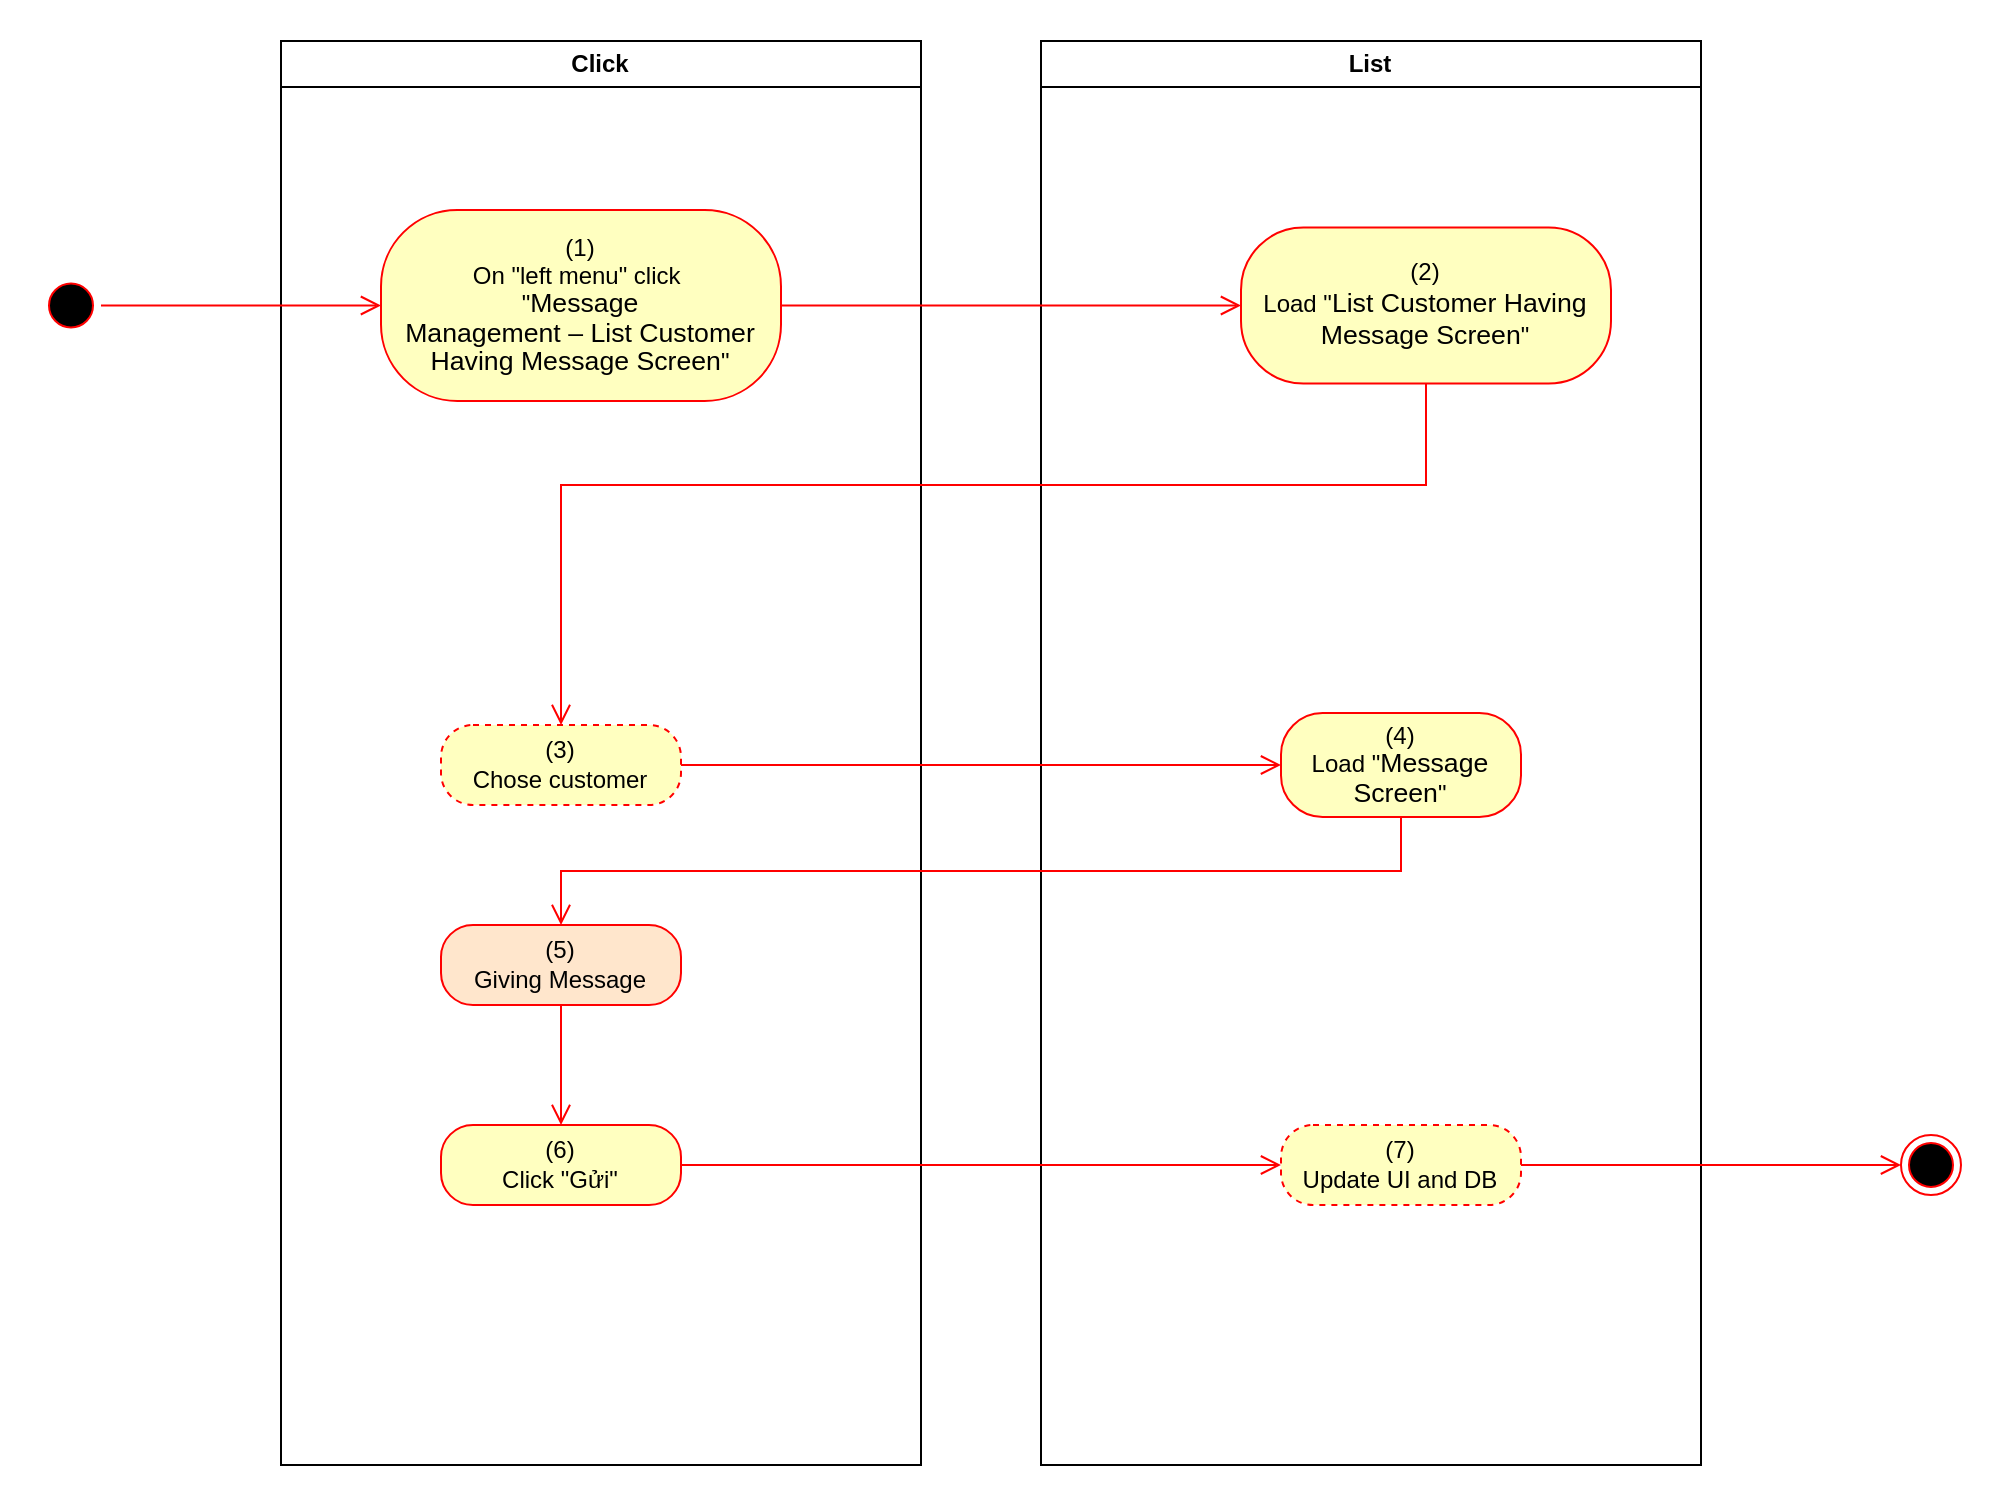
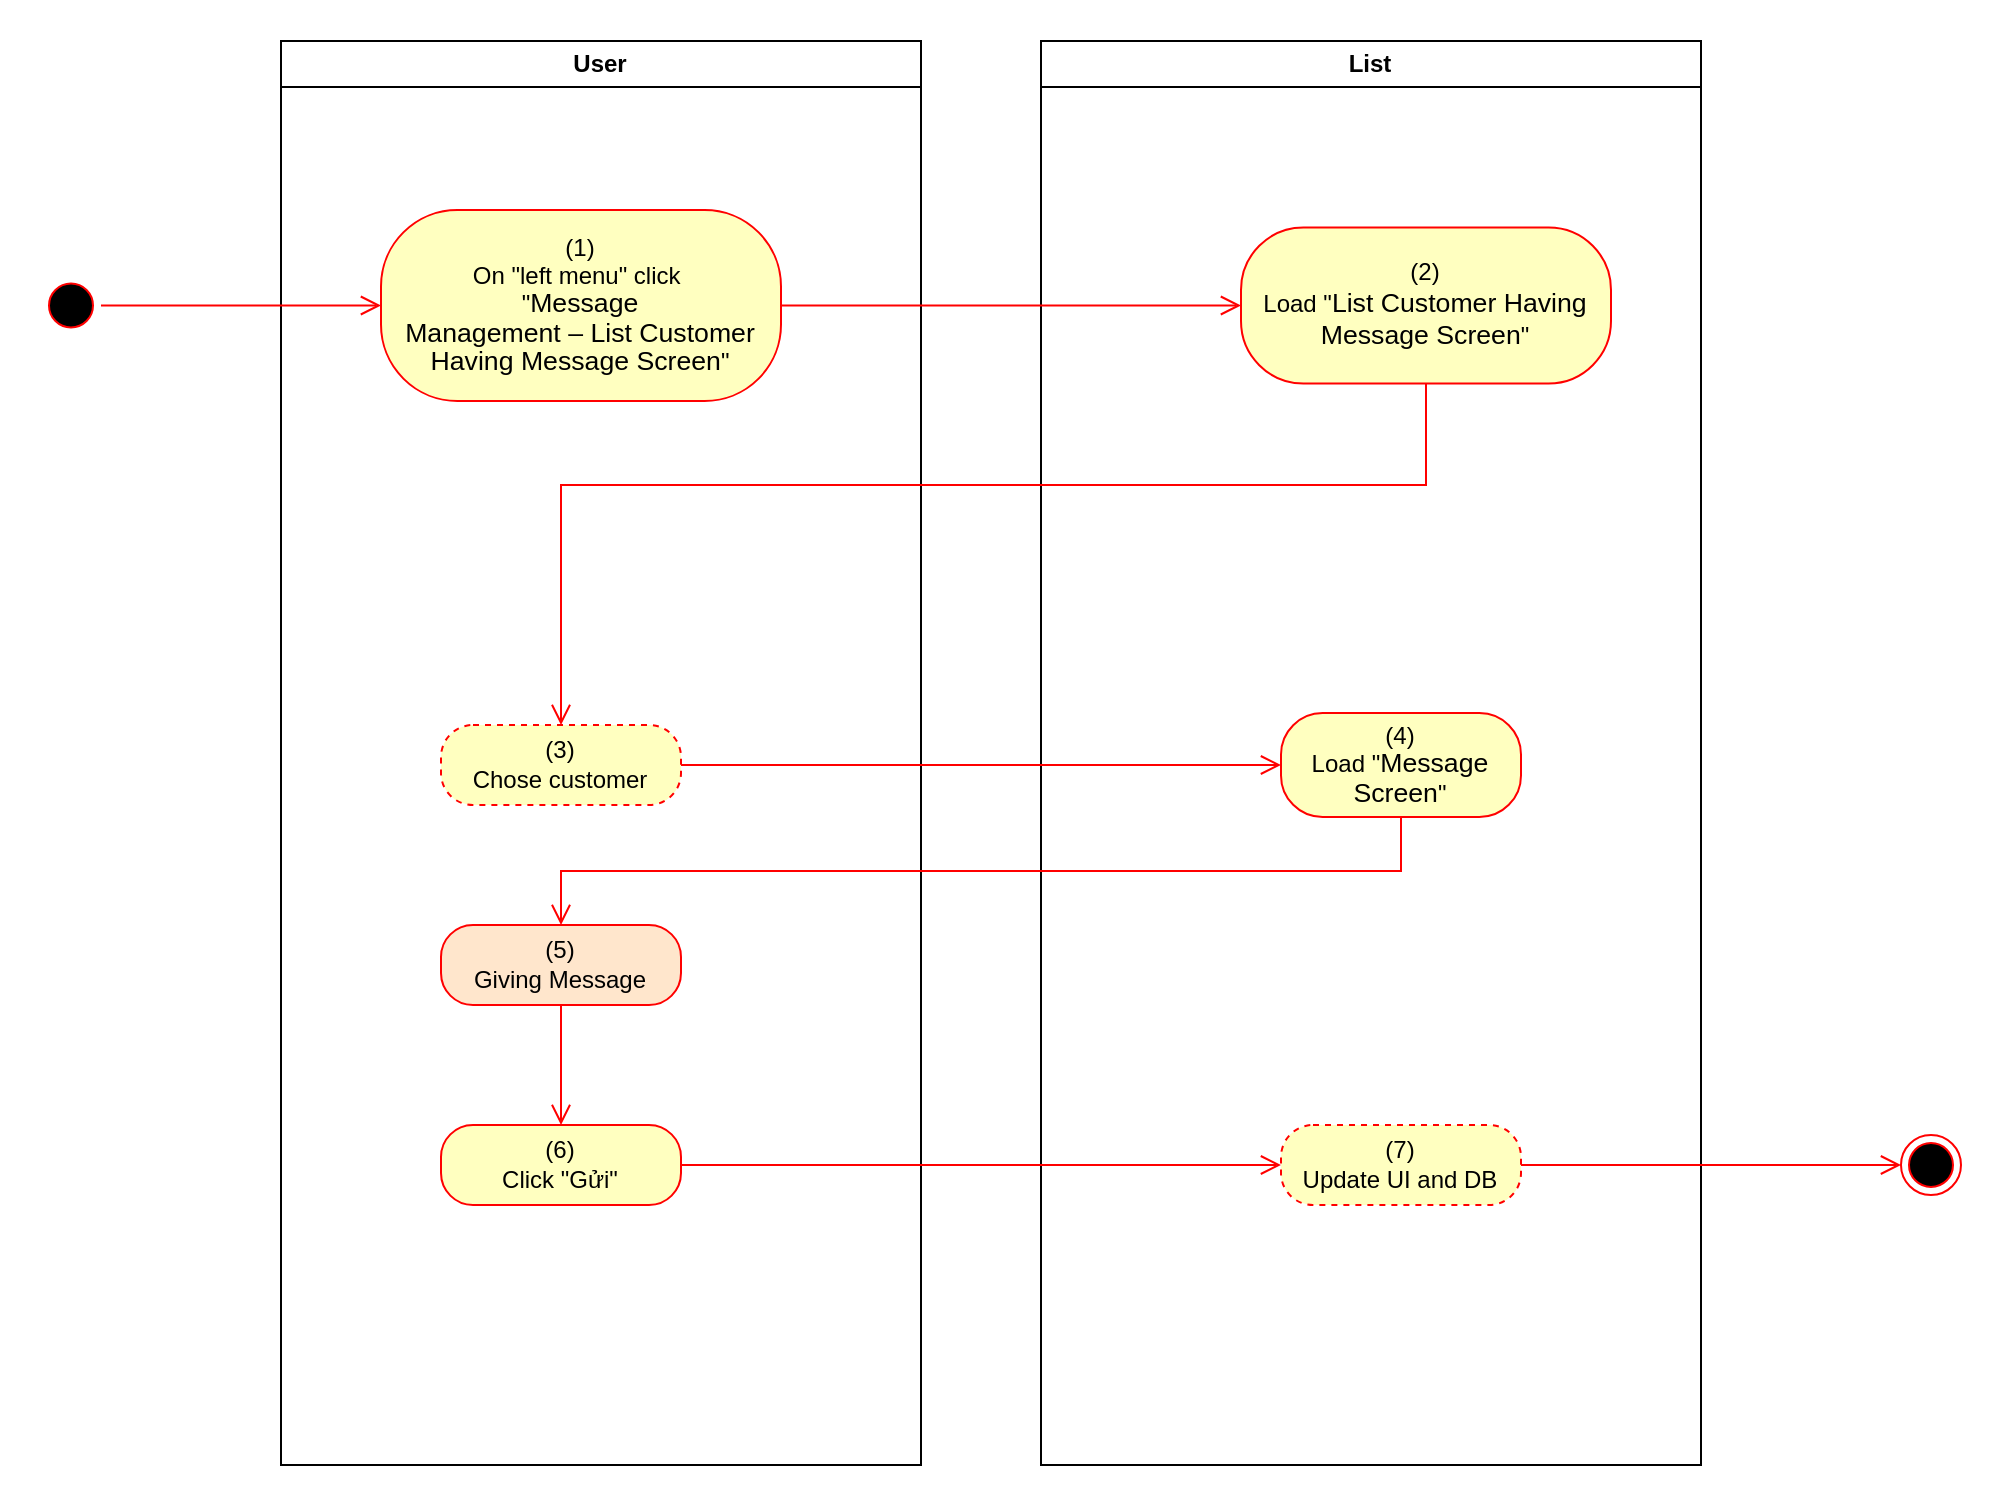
- <mxCell id="2" value="Click" style="swimlane;whiteSpace=wrap" parent="1" vertex="1"><mxGeometry x="140" y="20" width="320" height="712" as="geometry"><mxRectangle x="120" y="128" width="60" height="23" as="alternateBounds" /></mxGeometry></mxCell>
+ <mxCell id="2" value="User" style="swimlane;whiteSpace=wrap" parent="1" vertex="1"><mxGeometry x="140" y="20" width="320" height="712" as="geometry"><mxRectangle x="120" y="128" width="60" height="23" as="alternateBounds" /></mxGeometry></mxCell>
